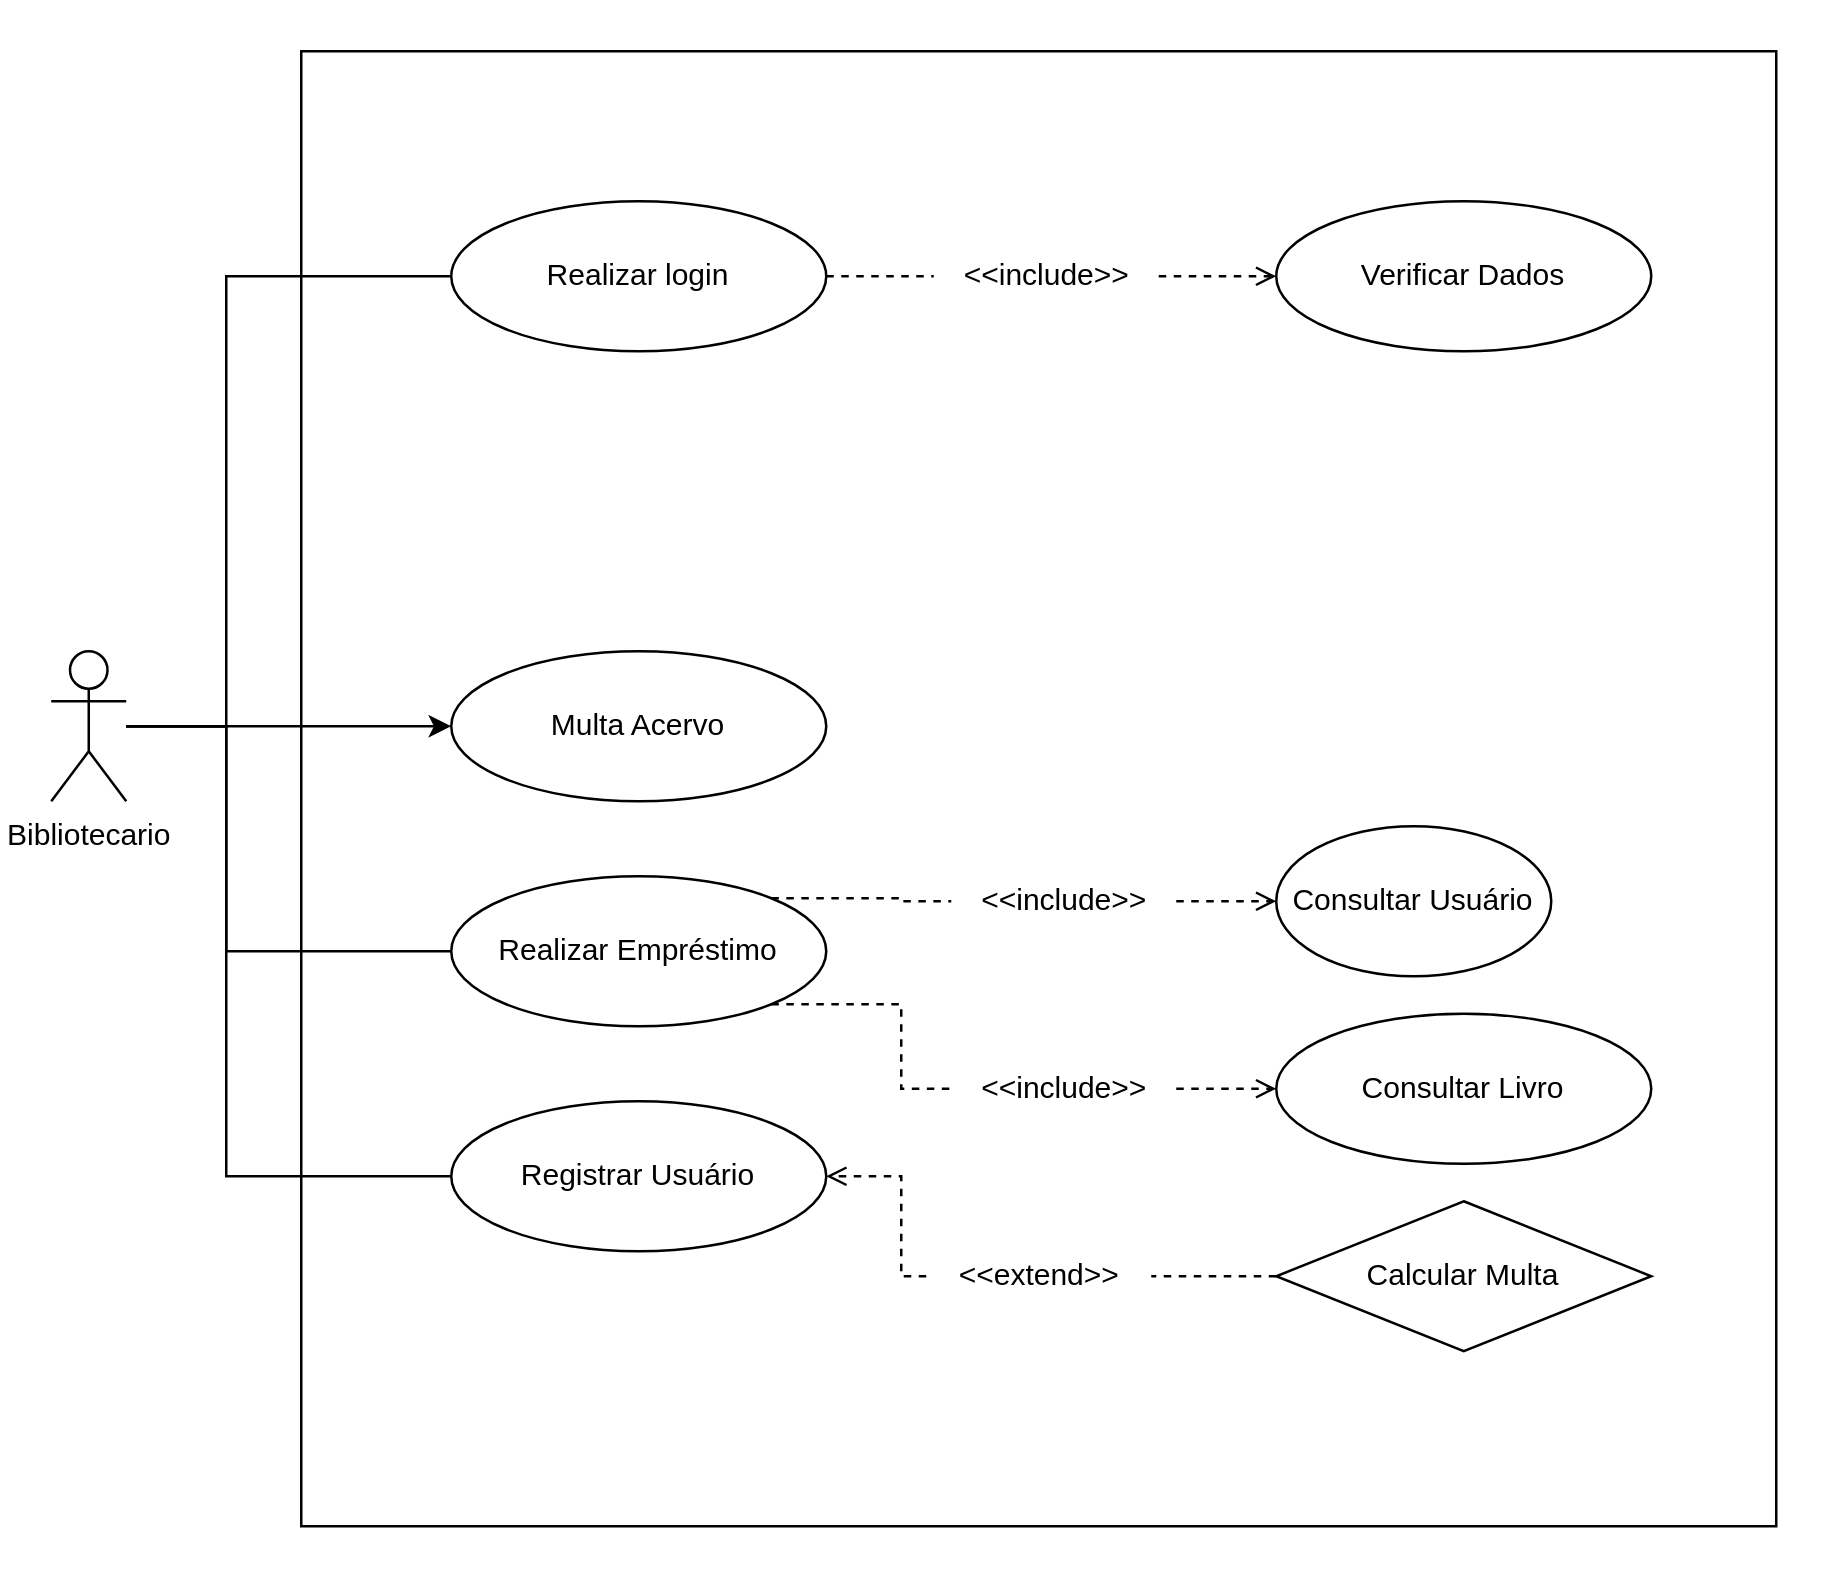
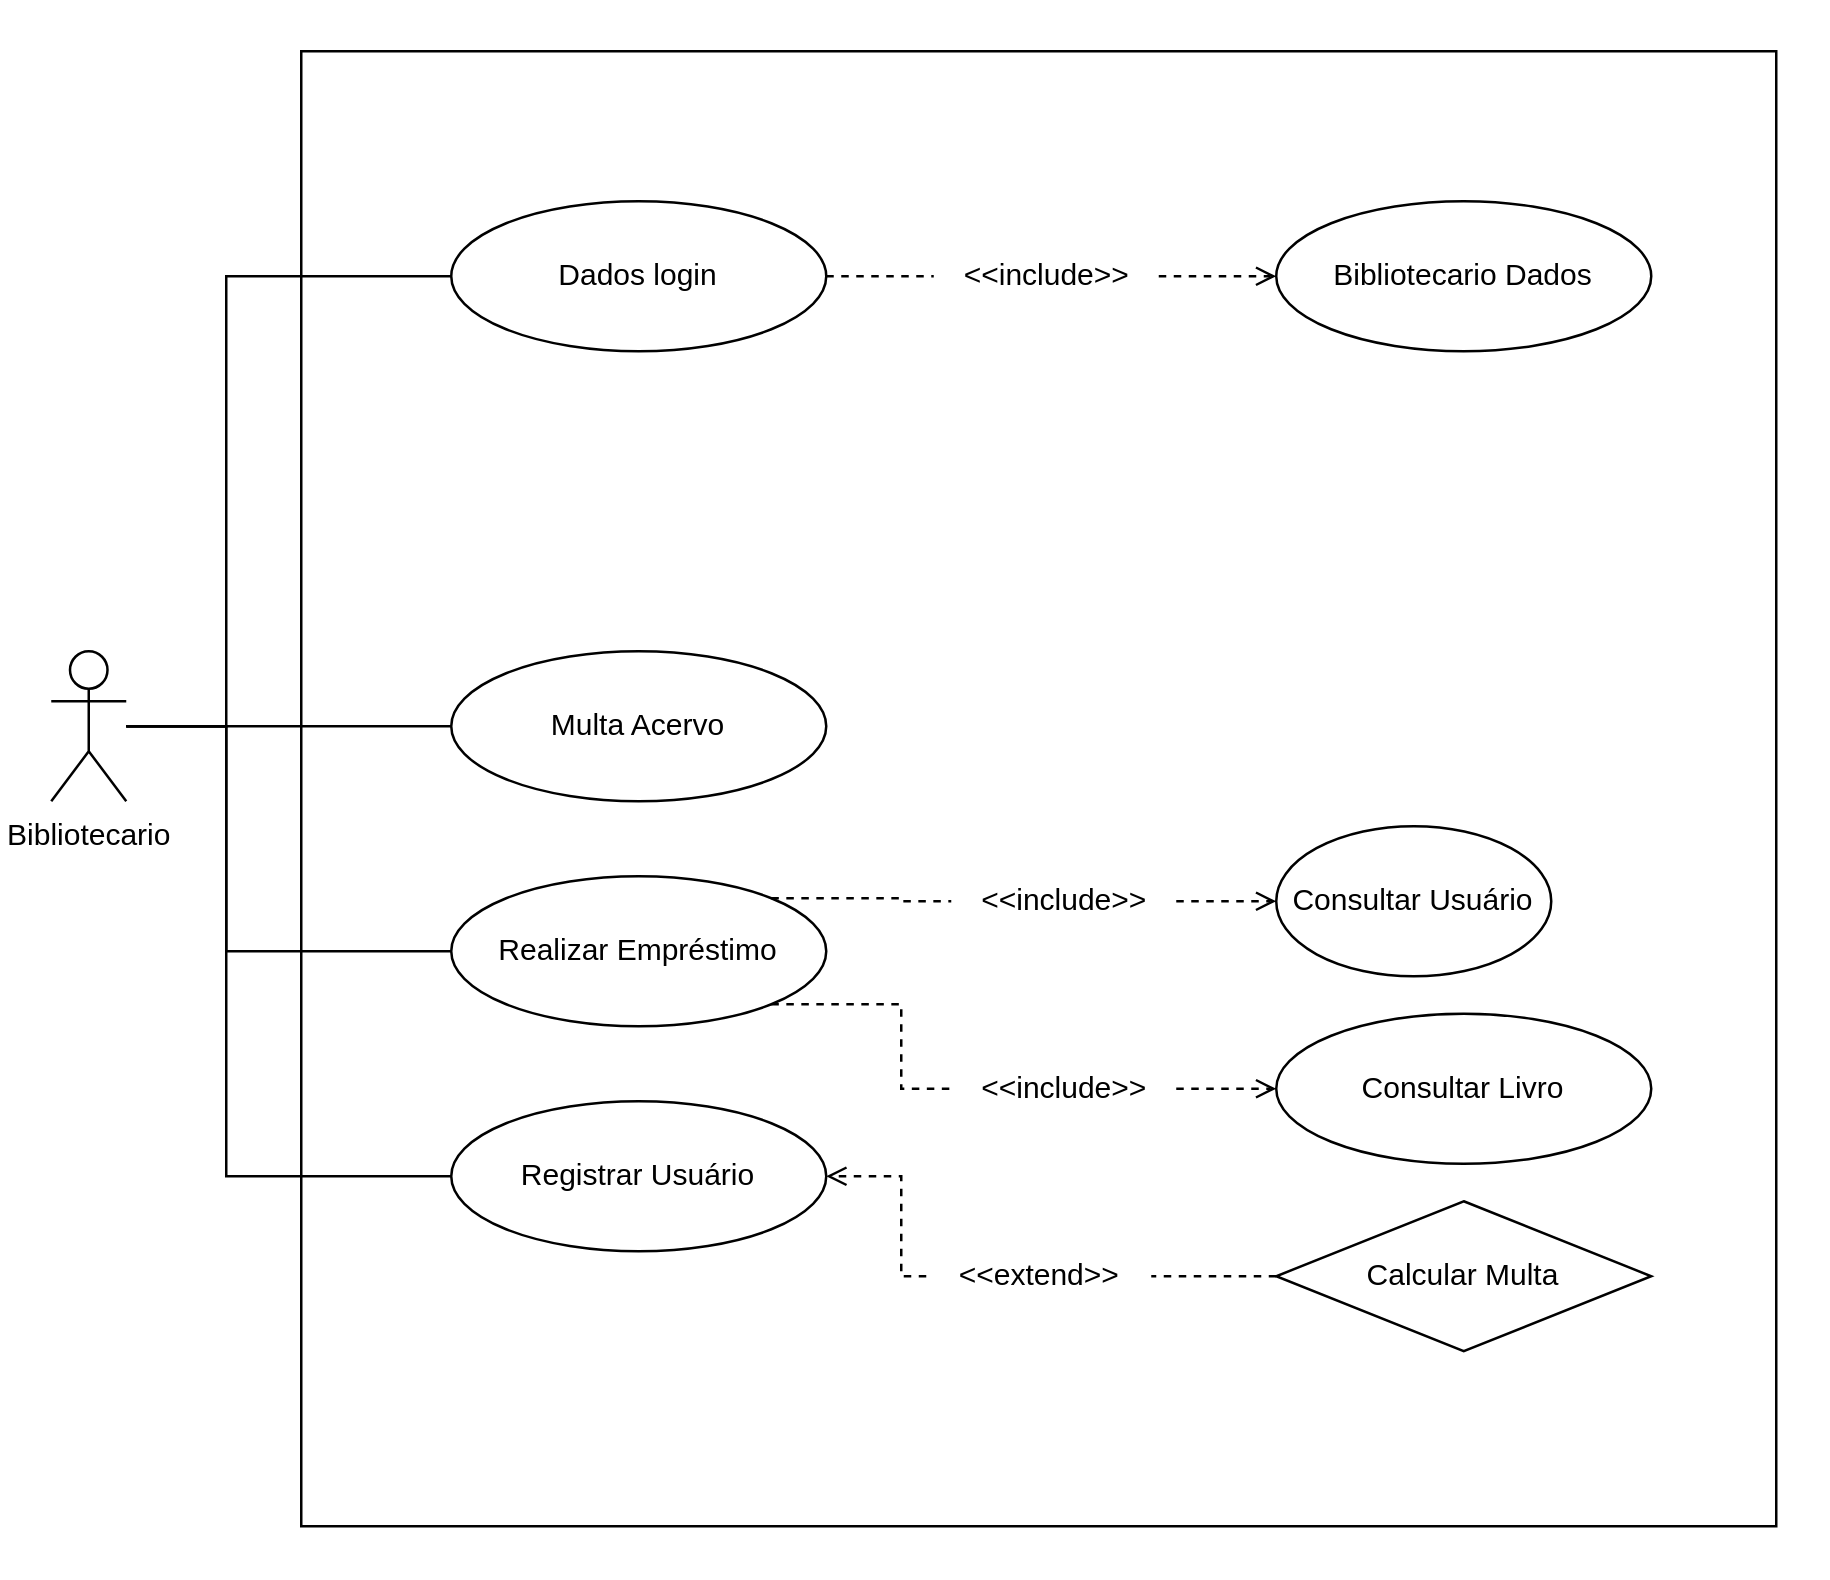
- <mxCell id="14" value="Realizar login" style="ellipse;whiteSpace=wrap;html=1;" vertex="1" parent="1"><mxGeometry x="180" y="80" width="150" height="60" as="geometry" /></mxCell>
+ <mxCell id="14" value="Dados login" style="ellipse;whiteSpace=wrap;html=1;" vertex="1" parent="1"><mxGeometry x="180" y="80" width="150" height="60" as="geometry" /></mxCell>
- <mxCell id="25" value="Verificar Dados" style="ellipse;whiteSpace=wrap;html=1;" vertex="1" parent="1"><mxGeometry x="510" y="80" width="150" height="60" as="geometry" /></mxCell>
+ <mxCell id="25" value="Bibliotecario Dados" style="ellipse;whiteSpace=wrap;html=1;" vertex="1" parent="1"><mxGeometry x="510" y="80" width="150" height="60" as="geometry" /></mxCell>
- <mxCell id="4" style="edgeStyle=orthogonalEdgeStyle;rounded=0;orthogonalLoop=1;jettySize=auto;html=1;entryX=0;entryY=0.5;entryDx=0;entryDy=0;endArrow=classic;startFill=0;" edge="1" parent="1" source="7" target="8"><mxGeometry relative="1" as="geometry" /></mxCell>
+ <mxCell id="4" style="edgeStyle=orthogonalEdgeStyle;rounded=0;orthogonalLoop=1;jettySize=auto;html=1;entryX=0;entryY=0.5;entryDx=0;entryDy=0;endArrow=none;startFill=0;" edge="1" parent="1" source="7" target="8"><mxGeometry relative="1" as="geometry" /></mxCell>
